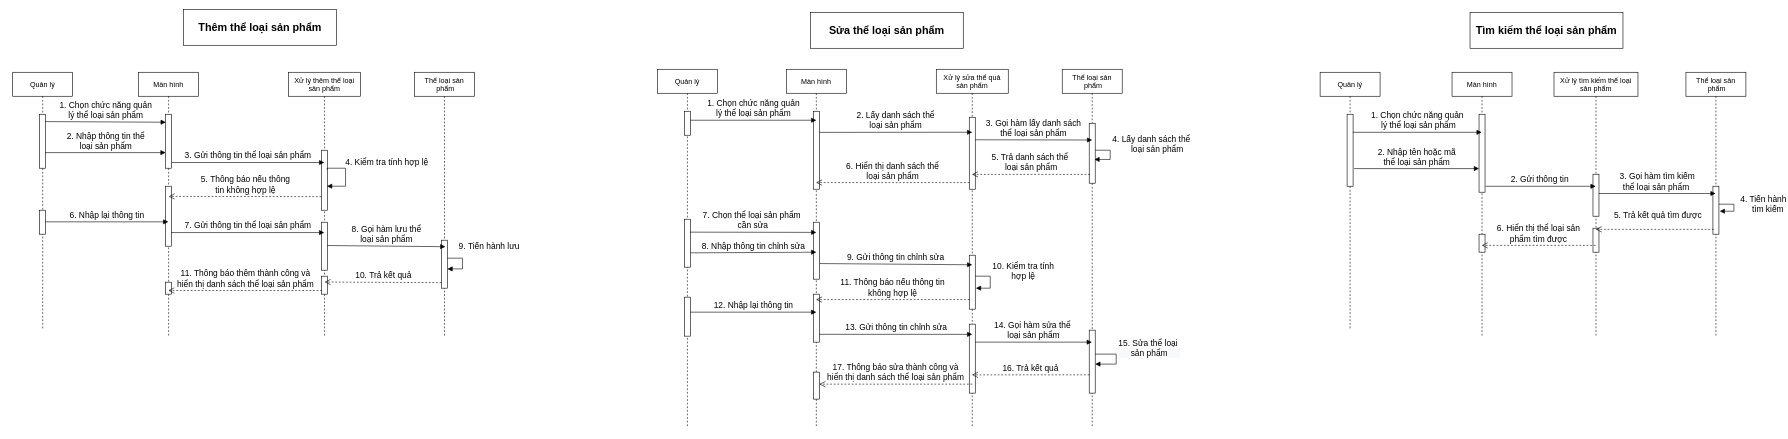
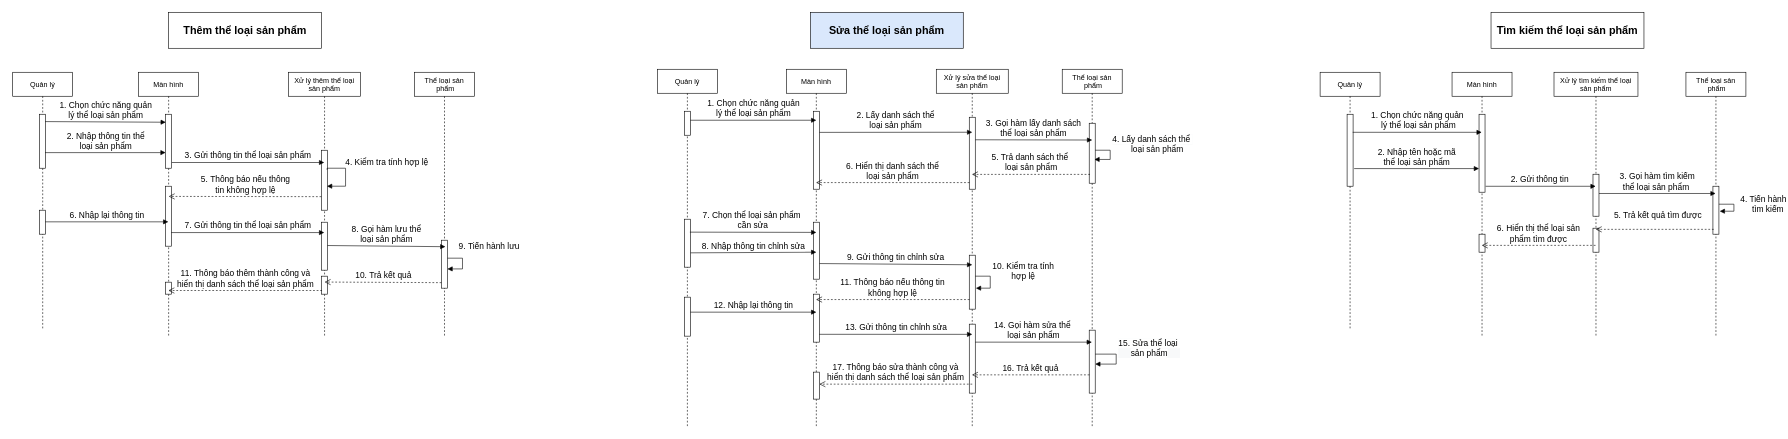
- <mxCell id="25" value="&lt;b&gt;&lt;font style=&quot;font-size: 18px&quot;&gt;Thêm thể loại sản phẩm&lt;/font&gt;&lt;/b&gt;" style="rounded=0;whiteSpace=wrap;html=1;fontSize=12;" parent="1" vertex="1"><mxGeometry x="305" y="15" width="255" height="60" as="geometry" /></mxCell>
+ <mxCell id="25" value="&lt;b&gt;&lt;font style=&quot;font-size: 18px&quot;&gt;Thêm thể loại sản phẩm&lt;/font&gt;&lt;/b&gt;" style="rounded=0;whiteSpace=wrap;html=1;fontSize=12;" parent="1" vertex="1"><mxGeometry x="280" y="20" width="255" height="60" as="geometry" /></mxCell>
- <mxCell id="26" value="&lt;b&gt;&lt;font style=&quot;font-size: 18px&quot;&gt;Sửa thể loại sản phẩm&lt;/font&gt;&lt;/b&gt;" style="rounded=0;whiteSpace=wrap;html=1;fontSize=12;" parent="1" vertex="1"><mxGeometry x="1350" y="20" width="255" height="60" as="geometry" /></mxCell>
+ <mxCell id="26" value="&lt;b&gt;&lt;font style=&quot;font-size: 18px&quot;&gt;Sửa thể loại sản phẩm&lt;/font&gt;&lt;/b&gt;" style="rounded=0;whiteSpace=wrap;html=1;fontSize=12;fillColor=#dae8fc;" parent="1" vertex="1"><mxGeometry x="1350" y="20" width="255" height="60" as="geometry" /></mxCell>
- <mxCell id="40" value="&lt;b&gt;&lt;font style=&quot;font-size: 18px&quot;&gt;Tìm kiếm thể loại sản phẩm&lt;/font&gt;&lt;/b&gt;" style="rounded=0;whiteSpace=wrap;html=1;fontSize=12;" parent="1" vertex="1"><mxGeometry x="2450" y="20" width="255" height="60" as="geometry" /></mxCell>
+ <mxCell id="40" value="&lt;b&gt;&lt;font style=&quot;font-size: 18px&quot;&gt;Tìm kiếm thể loại sản phẩm&lt;/font&gt;&lt;/b&gt;" style="rounded=0;whiteSpace=wrap;html=1;fontSize=12;" parent="1" vertex="1"><mxGeometry x="2485" y="20" width="255" height="60" as="geometry" /></mxCell>
- <mxCell id="54" value="Xử lý sửa thể quả&#10;sản phẩm" style="shape=umlLifeline;perimeter=lifelinePerimeter;container=1;collapsible=0;recursiveResize=0;rounded=0;shadow=0;strokeWidth=1;" parent="1" vertex="1"><mxGeometry x="1560" y="115" width="120" height="595" as="geometry" /></mxCell>
+ <mxCell id="54" value="Xử lý sửa thể loại&#10;sản phẩm" style="shape=umlLifeline;perimeter=lifelinePerimeter;container=1;collapsible=0;recursiveResize=0;rounded=0;shadow=0;strokeWidth=1;" parent="1" vertex="1"><mxGeometry x="1560" y="115" width="120" height="595" as="geometry" /></mxCell>
